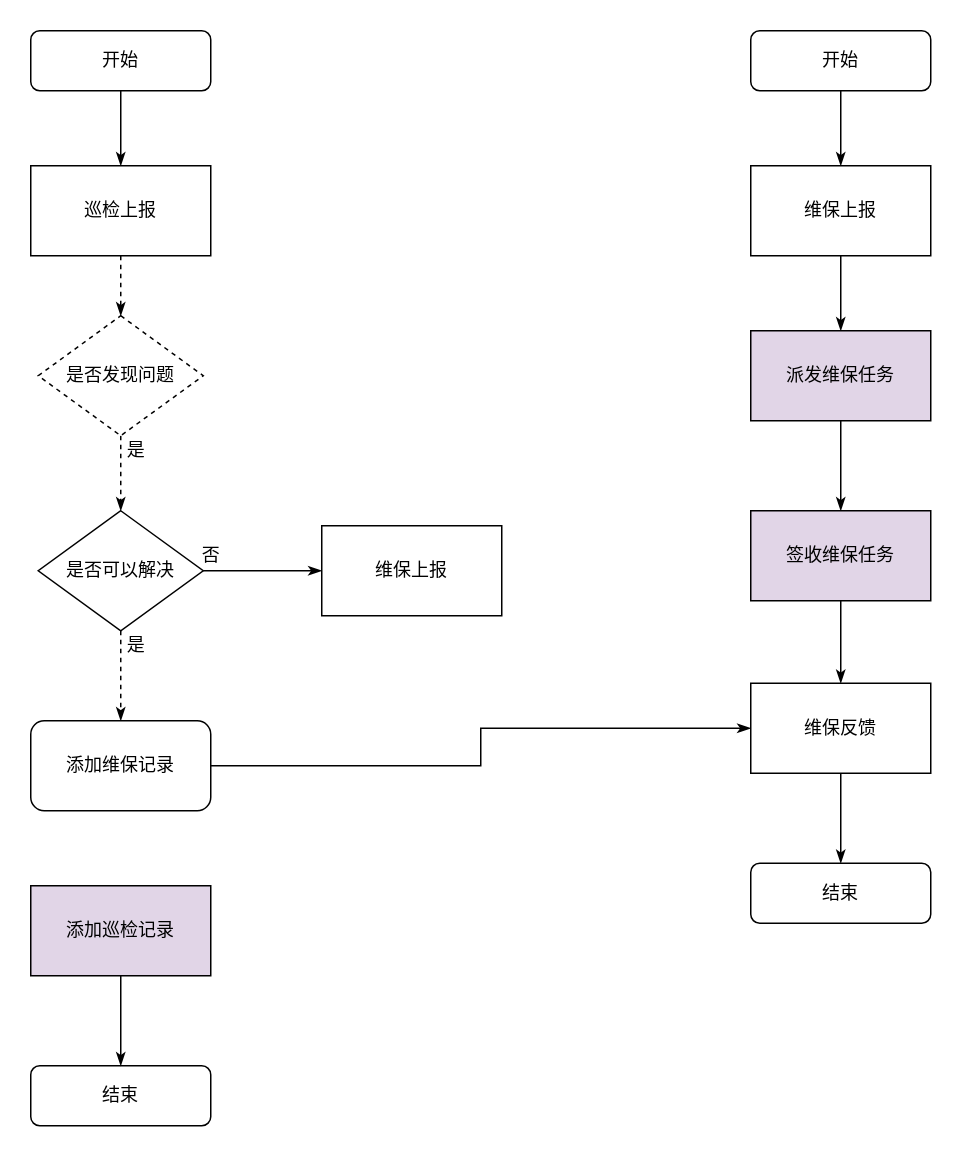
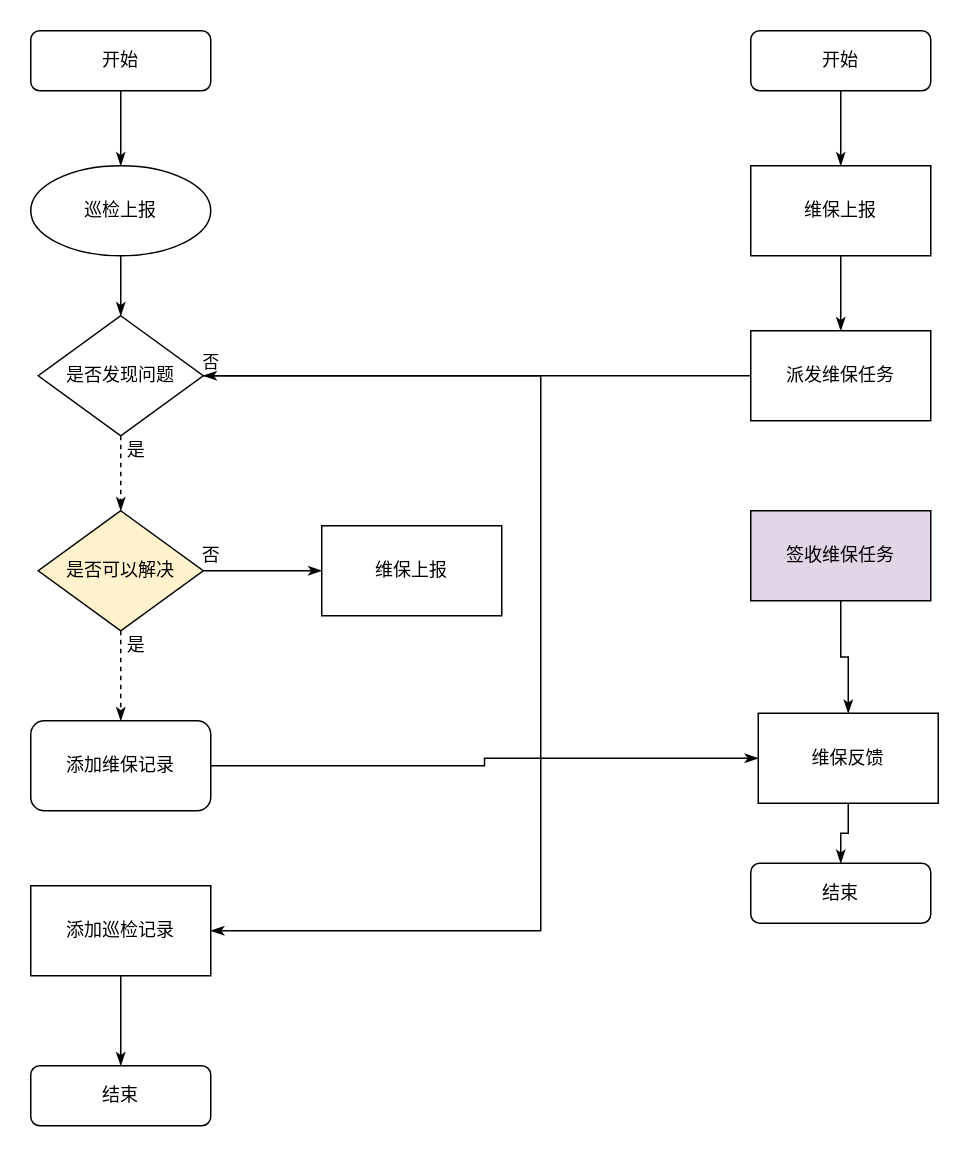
- <mxCell id="6" value="巡检上报" style="rounded=0;whiteSpace=wrap;html=1;" vertex="1" parent="1"><mxGeometry x="20" y="110" width="120" height="60" as="geometry" /></mxCell>
+ <mxCell id="6" value="巡检上报" style="ellipse;whiteSpace=wrap;html=1;" vertex="1" parent="1"><mxGeometry x="20" y="110" width="120" height="60" as="geometry" /></mxCell>
- <mxCell id="5" style="edgeStyle=orthogonalEdgeStyle;rounded=0;orthogonalLoop=1;jettySize=auto;html=1;entryX=0.5;entryY=0;entryDx=0;entryDy=0;endArrow=classicThin;endFill=1;dashed=1;" edge="1" parent="1" source="6" target="10"><mxGeometry relative="1" as="geometry" /></mxCell>
+ <mxCell id="5" style="edgeStyle=orthogonalEdgeStyle;rounded=0;orthogonalLoop=1;jettySize=auto;html=1;entryX=0.5;entryY=0;entryDx=0;entryDy=0;endArrow=classicThin;endFill=1;" edge="1" parent="1" source="6" target="10"><mxGeometry relative="1" as="geometry" /></mxCell>
- <mxCell id="10" value="是否发现问题" style="rhombus;whiteSpace=wrap;html=1;dashed=1;" vertex="1" parent="1"><mxGeometry x="25" y="210" width="110" height="80" as="geometry" /></mxCell>
+ <mxCell id="10" value="是否发现问题" style="rhombus;whiteSpace=wrap;html=1;" vertex="1" parent="1"><mxGeometry x="25" y="210" width="110" height="80" as="geometry" /></mxCell>
- <mxCell id="27" value="派发维保任务" style="rounded=0;whiteSpace=wrap;html=1;fillColor=#e1d5e7;" vertex="1" parent="1"><mxGeometry x="500" y="220" width="120" height="60" as="geometry" /></mxCell>
+ <mxCell id="27" value="派发维保任务" style="rounded=0;whiteSpace=wrap;html=1;" vertex="1" parent="1"><mxGeometry x="500" y="220" width="120" height="60" as="geometry" /></mxCell>
- <mxCell id="26" style="edgeStyle=orthogonalEdgeStyle;rounded=0;orthogonalLoop=1;jettySize=auto;html=1;entryX=0.5;entryY=0;entryDx=0;entryDy=0;endArrow=classicThin;endFill=1;" edge="1" parent="1" source="27" target="29"><mxGeometry relative="1" as="geometry" /></mxCell>
+ <mxCell id="26" style="edgeStyle=orthogonalEdgeStyle;rounded=0;orthogonalLoop=1;jettySize=auto;html=1;endArrow=classicThin;endFill=1;" edge="1" parent="1" source="27" target="10"><mxGeometry relative="1" as="geometry" /></mxCell>
- <mxCell id="13" value="是否可以解决" style="rhombus;whiteSpace=wrap;html=1;" vertex="1" parent="1"><mxGeometry x="25" y="340" width="110" height="80" as="geometry" /></mxCell>
+ <mxCell id="13" value="是否可以解决" style="rhombus;whiteSpace=wrap;html=1;fillColor=#fff2cc;" vertex="1" parent="1"><mxGeometry x="25" y="340" width="110" height="80" as="geometry" /></mxCell>
- <mxCell id="31" value="维保反馈" style="rounded=0;whiteSpace=wrap;html=1;" vertex="1" parent="1"><mxGeometry x="500" y="455" width="120" height="60" as="geometry" /></mxCell>
+ <mxCell id="31" value="维保反馈" style="rounded=0;whiteSpace=wrap;html=1;" vertex="1" parent="1"><mxGeometry x="505" y="475" width="120" height="60" as="geometry" /></mxCell>
+ <mxCell id="7" style="edgeStyle=orthogonalEdgeStyle;rounded=0;orthogonalLoop=1;jettySize=auto;html=1;entryX=1;entryY=0.5;entryDx=0;entryDy=0;endArrow=classicThin;endFill=1;exitX=1;exitY=0.5;exitDx=0;exitDy=0;" edge="1" parent="1" source="10" target="17"><mxGeometry relative="1" as="geometry"><Array as="points"><mxPoint x="360" y="250" /><mxPoint x="360" y="620" /></Array></mxGeometry></mxCell>
+ <mxCell id="8" value="否" style="edgeLabel;html=1;align=center;verticalAlign=middle;resizable=0;points=[];" vertex="1" connectable="0" parent="7"><mxGeometry x="-0.896" y="-3" relative="1" as="geometry"><mxPoint x="-37.35" y="-13" as="offset" /></mxGeometry></mxCell>
- <mxCell id="17" value="添加巡检记录" style="rounded=0;whiteSpace=wrap;html=1;fillColor=#e1d5e7;" vertex="1" parent="1"><mxGeometry x="20" y="590" width="120" height="60" as="geometry" /></mxCell>
+ <mxCell id="17" value="添加巡检记录" style="rounded=0;whiteSpace=wrap;html=1;" vertex="1" parent="1"><mxGeometry x="20" y="590" width="120" height="60" as="geometry" /></mxCell>
